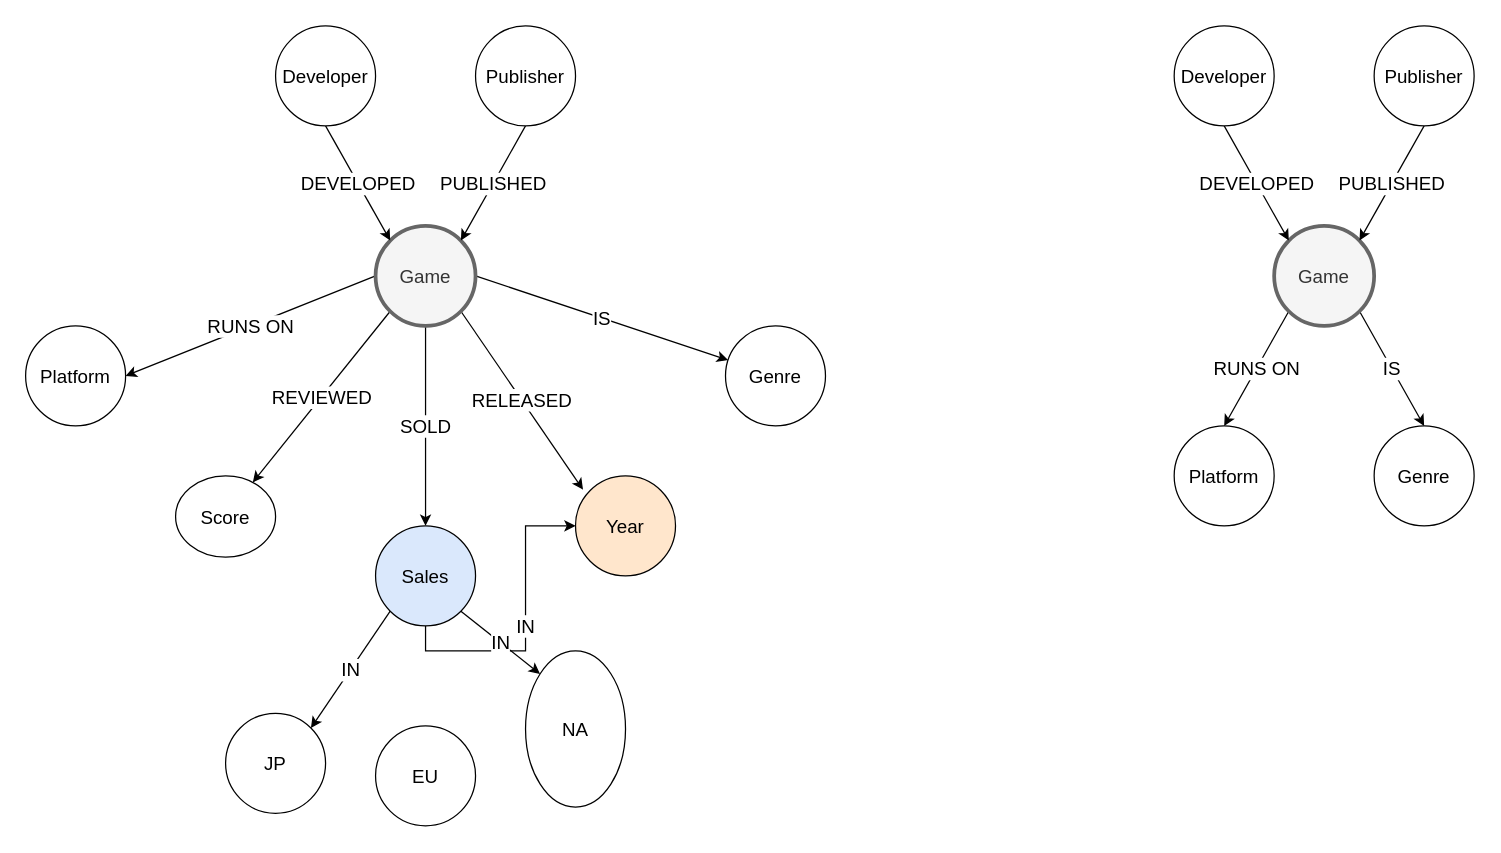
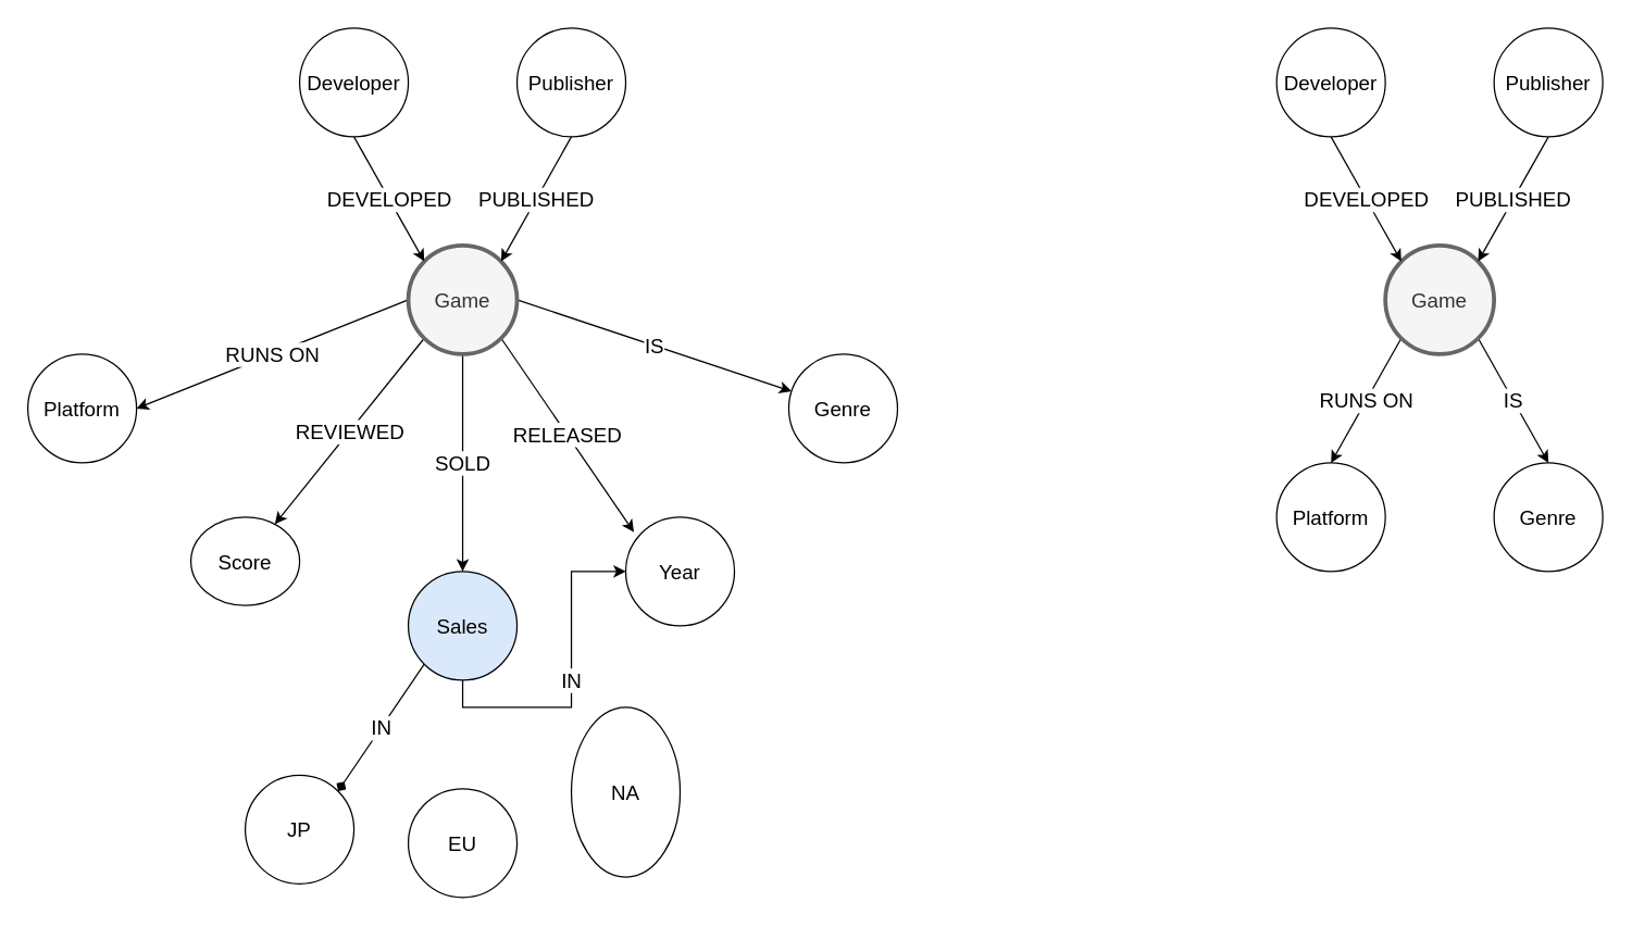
- <mxCell id="15" value="Year" style="ellipse;whiteSpace=wrap;html=1;aspect=fixed;fontSize=15;fillColor=#ffe6cc;" parent="1" vertex="1"><mxGeometry x="460" y="380" width="80" height="80" as="geometry" /></mxCell>
+ <mxCell id="15" value="Year" style="ellipse;whiteSpace=wrap;html=1;aspect=fixed;fontSize=15;" parent="1" vertex="1"><mxGeometry x="460" y="380" width="80" height="80" as="geometry" /></mxCell>
- <mxCell id="18" value="IN" style="rounded=0;orthogonalLoop=1;jettySize=auto;html=1;exitX=1;exitY=1;exitDx=0;exitDy=0;entryX=0;entryY=0;entryDx=0;entryDy=0;fontSize=15;" parent="1" source="19" target="14" edge="1"><mxGeometry relative="1" as="geometry" /></mxCell>
- <mxCell id="16" value="IN" style="rounded=0;orthogonalLoop=1;jettySize=auto;html=1;exitX=0;exitY=1;exitDx=0;exitDy=0;entryX=1;entryY=0;entryDx=0;entryDy=0;fontSize=15;" parent="1" source="19" target="11" edge="1"><mxGeometry relative="1" as="geometry" /></mxCell>
+ <mxCell id="16" value="IN" style="rounded=0;orthogonalLoop=1;jettySize=auto;html=1;exitX=0;exitY=1;exitDx=0;exitDy=0;entryX=1;entryY=0;entryDx=0;entryDy=0;fontSize=15;endArrow=diamond;" parent="1" source="19" target="11" edge="1"><mxGeometry relative="1" as="geometry" /></mxCell>
